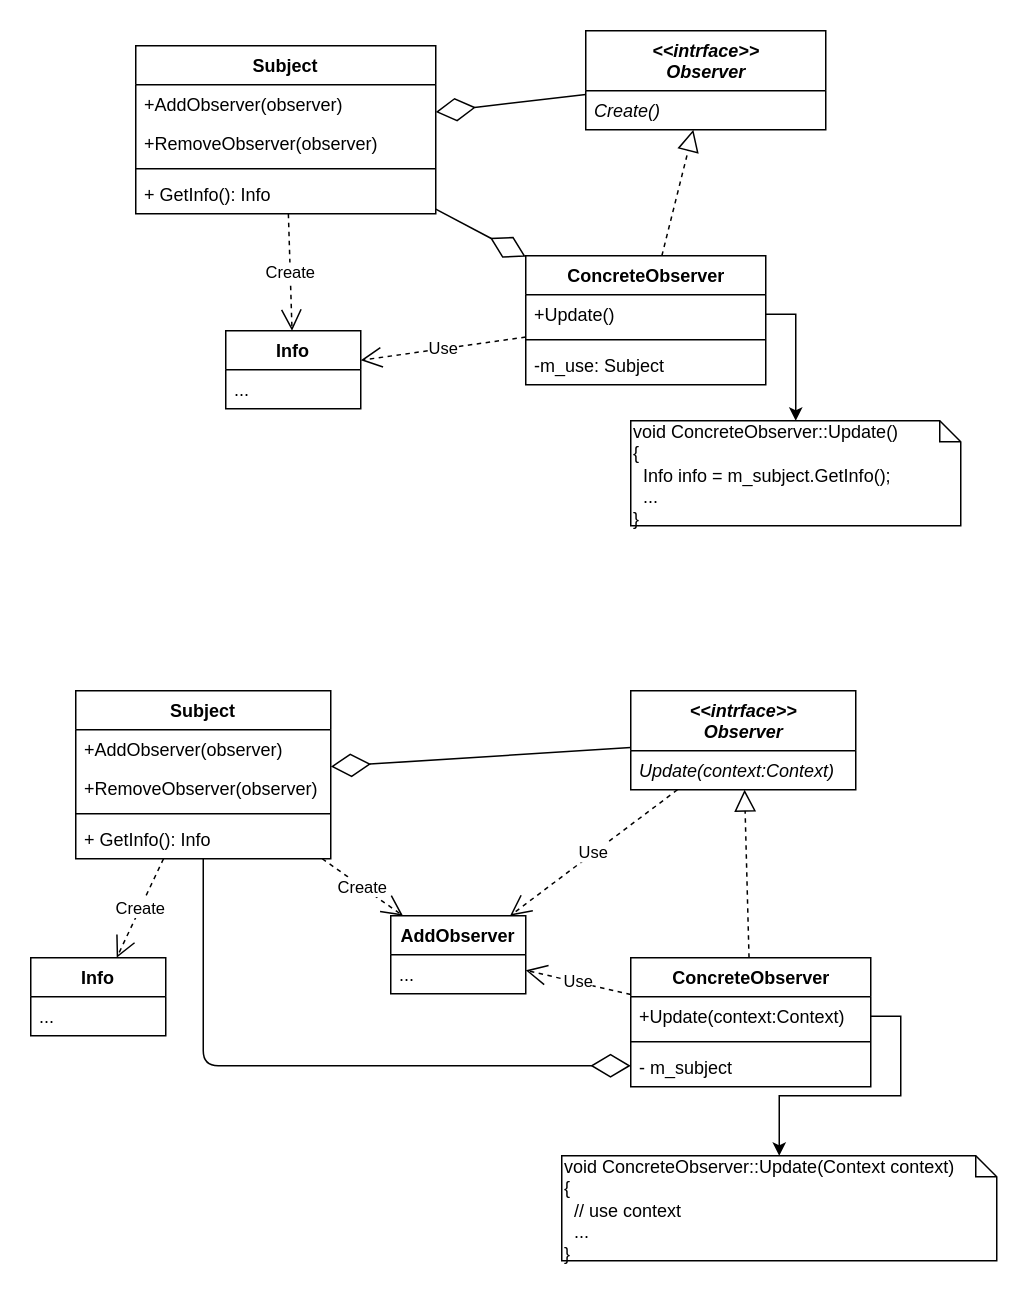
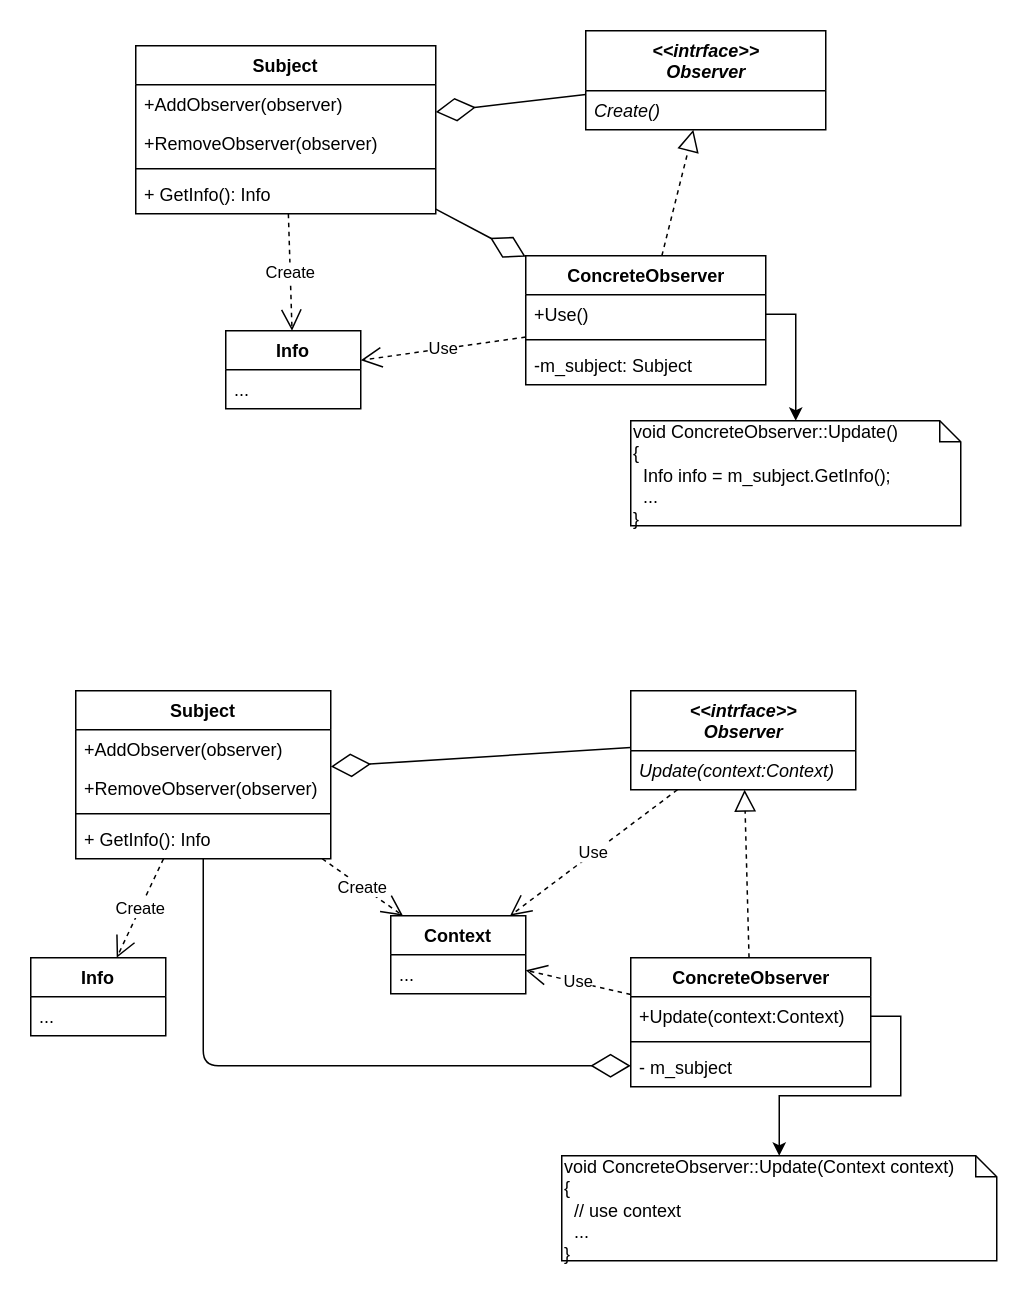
- <mxCell id="12" value="+Update()" style="text;strokeColor=none;fillColor=none;align=left;verticalAlign=top;spacingLeft=4;spacingRight=4;overflow=hidden;rotatable=0;points=[[0,0.5],[1,0.5]];portConstraint=eastwest;" vertex="1" parent="11"><mxGeometry y="26" width="160" height="26" as="geometry" /></mxCell>
+ <mxCell id="12" value="+Use()" style="text;strokeColor=none;fillColor=none;align=left;verticalAlign=top;spacingLeft=4;spacingRight=4;overflow=hidden;rotatable=0;points=[[0,0.5],[1,0.5]];portConstraint=eastwest;" vertex="1" parent="11"><mxGeometry y="26" width="160" height="26" as="geometry" /></mxCell>
- <mxCell id="14" value="-m_use: Subject" style="text;strokeColor=none;fillColor=none;align=left;verticalAlign=top;spacingLeft=4;spacingRight=4;overflow=hidden;rotatable=0;points=[[0,0.5],[1,0.5]];portConstraint=eastwest;" vertex="1" parent="11"><mxGeometry y="60" width="160" height="26" as="geometry" /></mxCell>
+ <mxCell id="14" value="-m_subject: Subject" style="text;strokeColor=none;fillColor=none;align=left;verticalAlign=top;spacingLeft=4;spacingRight=4;overflow=hidden;rotatable=0;points=[[0,0.5],[1,0.5]];portConstraint=eastwest;" vertex="1" parent="11"><mxGeometry y="60" width="160" height="26" as="geometry" /></mxCell>
- <mxCell id="41" value="AddObserver" style="swimlane;fontStyle=1;align=center;verticalAlign=top;childLayout=stackLayout;horizontal=1;startSize=26;horizontalStack=0;resizeParent=1;resizeParentMax=0;resizeLast=0;collapsible=1;marginBottom=0;" vertex="1" parent="1"><mxGeometry x="260" y="610" width="90" height="52" as="geometry" /></mxCell>
+ <mxCell id="41" value="Context" style="swimlane;fontStyle=1;align=center;verticalAlign=top;childLayout=stackLayout;horizontal=1;startSize=26;horizontalStack=0;resizeParent=1;resizeParentMax=0;resizeLast=0;collapsible=1;marginBottom=0;" vertex="1" parent="1"><mxGeometry x="260" y="610" width="90" height="52" as="geometry" /></mxCell>
